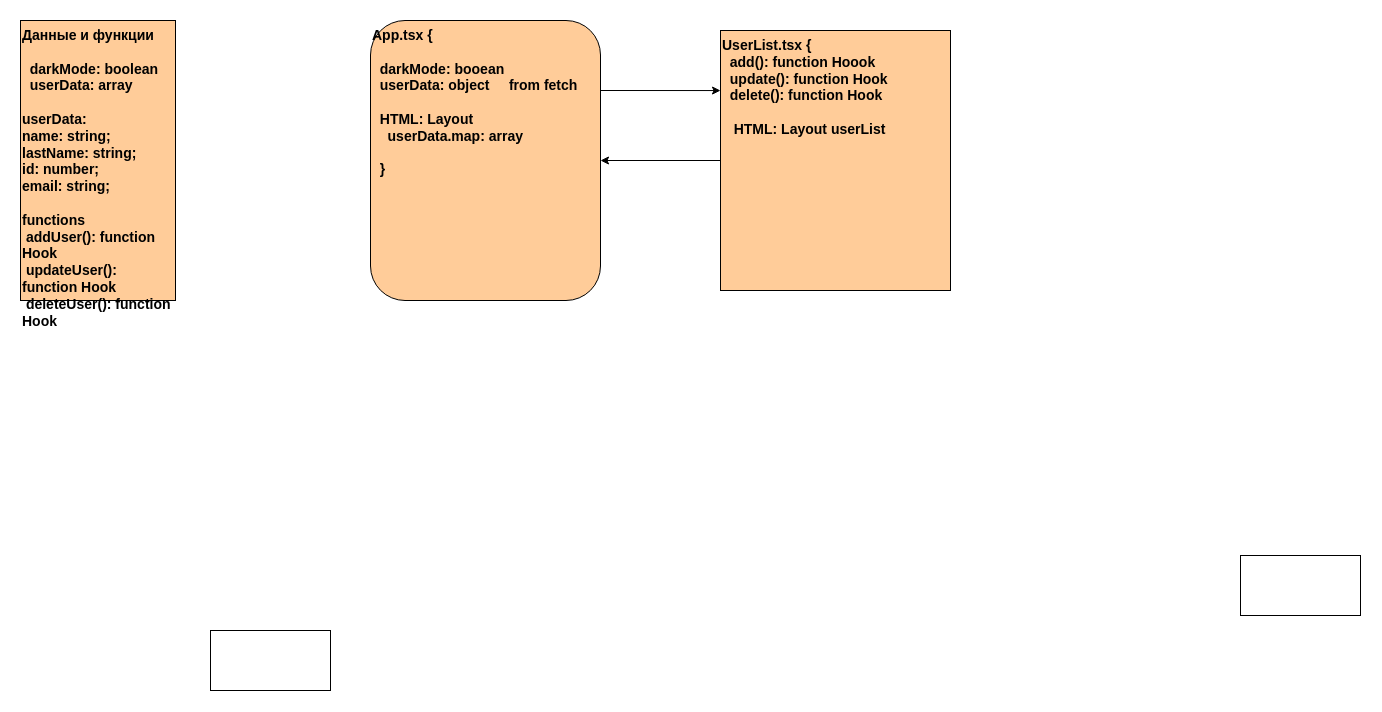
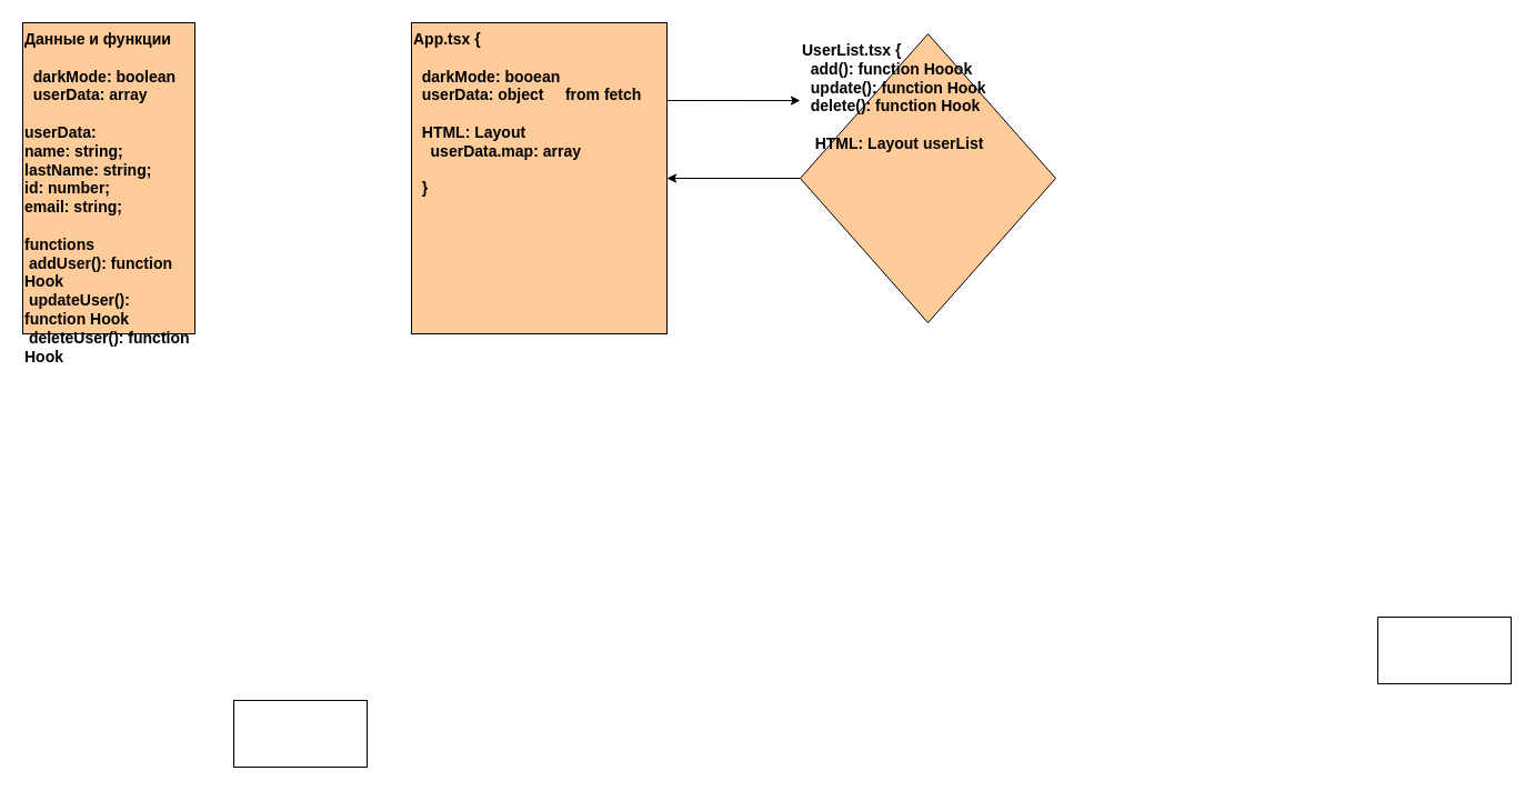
- <mxCell id="5" value="&lt;font style=&quot;font-size: 14px;&quot;&gt;&lt;b&gt;App.tsx {&lt;br&gt;&lt;br&gt;&amp;nbsp; darkMode: booean&lt;br&gt;&amp;nbsp; userData: object&amp;nbsp; &amp;nbsp; &amp;nbsp;from fetch&lt;br&gt;&amp;nbsp; &lt;br&gt;&amp;nbsp; HTML: Layout&lt;br&gt;&amp;nbsp; &amp;nbsp; userData.map: array&lt;br&gt;&lt;br&gt;&amp;nbsp; }&lt;/b&gt;&lt;/font&gt;" style="whiteSpace=wrap;html=1;align=left;verticalAlign=top;fillColor=#FFCC99;fontColor=#000000;rounded=1;" parent="1" vertex="1"><mxGeometry x="370" y="20" width="230" height="280" as="geometry" /></mxCell>
+ <mxCell id="5" value="&lt;font style=&quot;font-size: 14px;&quot;&gt;&lt;b&gt;App.tsx {&lt;br&gt;&lt;br&gt;&amp;nbsp; darkMode: booean&lt;br&gt;&amp;nbsp; userData: object&amp;nbsp; &amp;nbsp; &amp;nbsp;from fetch&lt;br&gt;&amp;nbsp; &lt;br&gt;&amp;nbsp; HTML: Layout&lt;br&gt;&amp;nbsp; &amp;nbsp; userData.map: array&lt;br&gt;&lt;br&gt;&amp;nbsp; }&lt;/b&gt;&lt;/font&gt;" style="rounded=0;whiteSpace=wrap;html=1;align=left;verticalAlign=top;fillColor=#FFCC99;fontColor=#000000;" parent="1" vertex="1"><mxGeometry x="370" y="20" width="230" height="280" as="geometry" /></mxCell>
- <mxCell id="7" value="&lt;b&gt;UserList.tsx {&lt;br&gt;&amp;nbsp; add(): function Hoook&lt;br&gt;&amp;nbsp; update(): function Hook&lt;br&gt;&amp;nbsp; delete(): function Hook&lt;br&gt;&lt;br&gt;&amp;nbsp; &amp;nbsp;HTML: Layout userList&lt;br&gt;&amp;nbsp; &amp;nbsp;&amp;nbsp;&lt;/b&gt;" style="rounded=0;whiteSpace=wrap;html=1;fontSize=14;fontColor=#000000;fillColor=#FFCC99;align=left;verticalAlign=top;" vertex="1" parent="1"><mxGeometry x="720" y="30" width="230" height="260" as="geometry" /></mxCell>
+ <mxCell id="7" value="&lt;b&gt;UserList.tsx {&lt;br&gt;&amp;nbsp; add(): function Hoook&lt;br&gt;&amp;nbsp; update(): function Hook&lt;br&gt;&amp;nbsp; delete(): function Hook&lt;br&gt;&lt;br&gt;&amp;nbsp; &amp;nbsp;HTML: Layout userList&lt;br&gt;&amp;nbsp; &amp;nbsp;&amp;nbsp;&lt;/b&gt;" style="rhombus;whiteSpace=wrap;html=1;fontSize=14;fontColor=#000000;fillColor=#FFCC99;align=left;verticalAlign=top;" vertex="1" parent="1"><mxGeometry x="720" y="30" width="230" height="260" as="geometry" /></mxCell>
